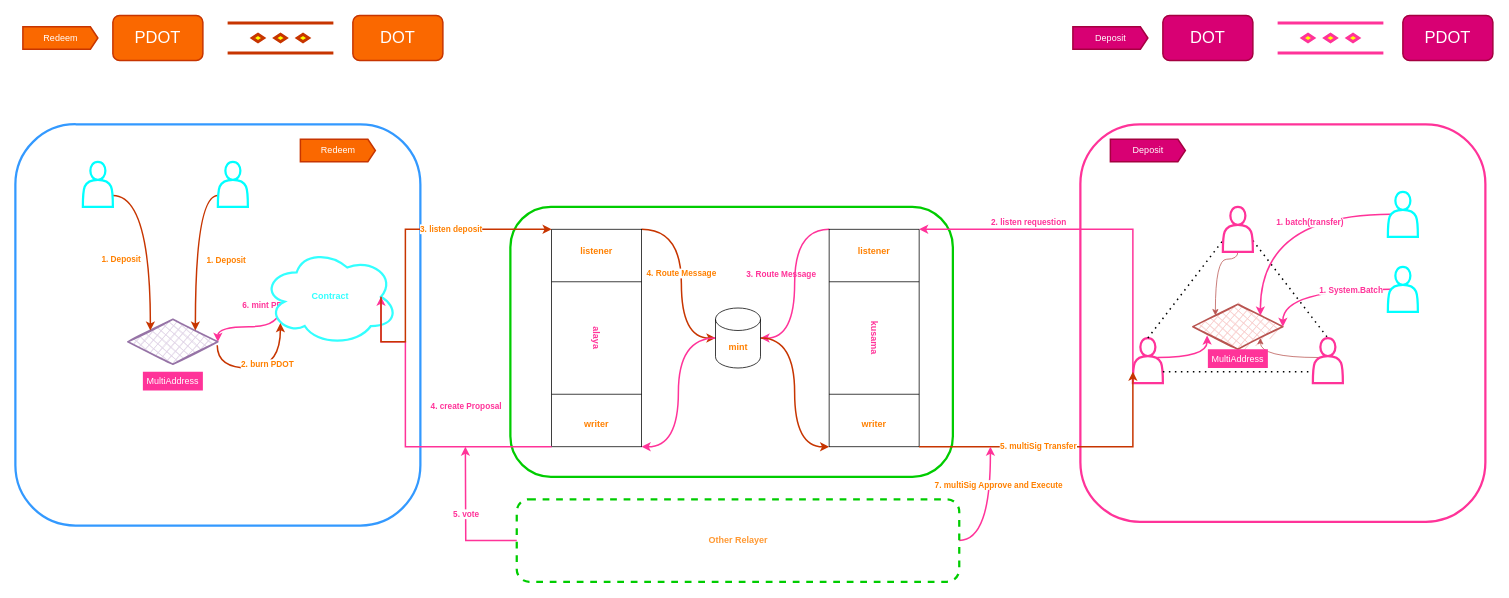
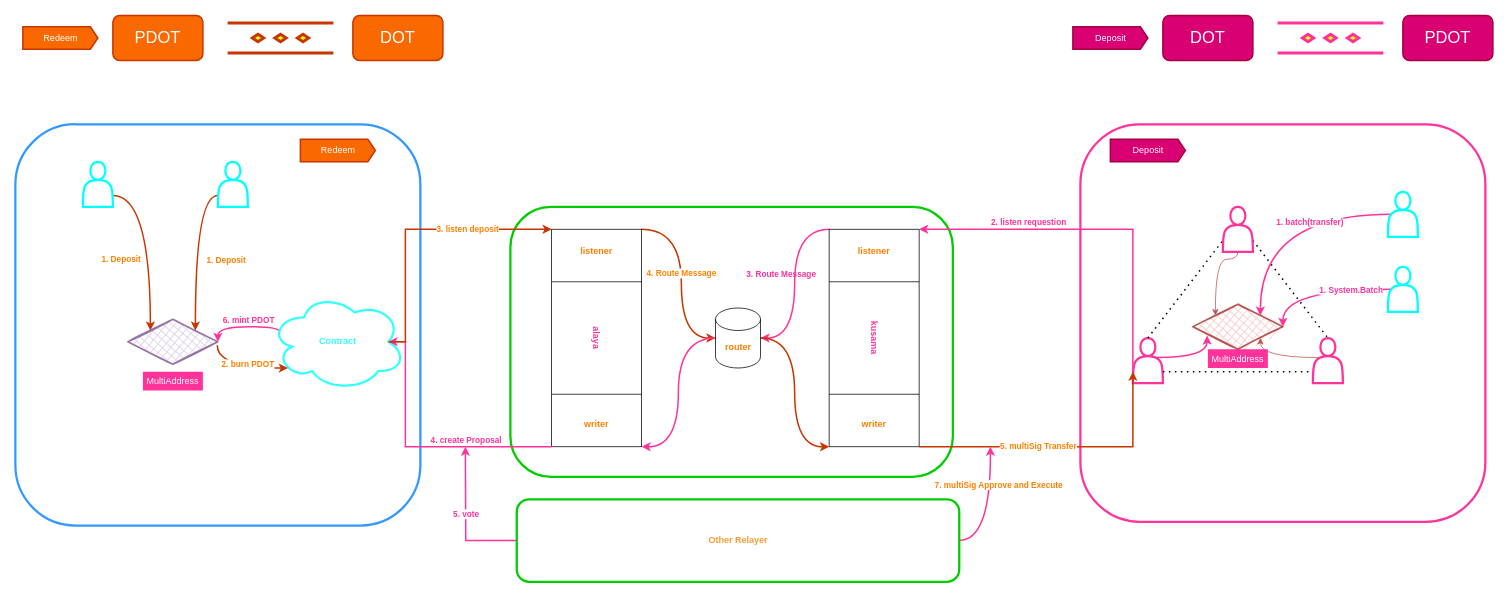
- <mxCell id="5" value="&lt;b&gt;&lt;font color=&quot;#33ffff&quot;&gt;Contract&lt;/font&gt;&lt;/b&gt;" style="ellipse;shape=cloud;whiteSpace=wrap;html=1;rounded=1;strokeColor=#33FFFF;strokeWidth=3;" parent="1" vertex="1"><mxGeometry x="350" y="330" width="180" height="130" as="geometry" /></mxCell>
+ <mxCell id="5" value="&lt;b&gt;&lt;font color=&quot;#33ffff&quot;&gt;Contract&lt;/font&gt;&lt;/b&gt;" style="ellipse;shape=cloud;whiteSpace=wrap;html=1;rounded=1;strokeColor=#33FFFF;strokeWidth=3;" parent="1" vertex="1"><mxGeometry x="360" y="390" width="180" height="130" as="geometry" /></mxCell>
- <mxCell id="17" value="&lt;b&gt;&lt;font color=&quot;#ff8000&quot;&gt;mint&lt;/font&gt;&lt;/b&gt;" style="shape=cylinder3;whiteSpace=wrap;html=1;boundedLbl=1;backgroundOutline=1;size=15;fillColor=none;" parent="1" vertex="1"><mxGeometry x="953.5" y="410" width="60" height="80" as="geometry" /></mxCell>
+ <mxCell id="17" value="&lt;b&gt;&lt;font color=&quot;#ff8000&quot;&gt;router&lt;/font&gt;&lt;/b&gt;" style="shape=cylinder3;whiteSpace=wrap;html=1;boundedLbl=1;backgroundOutline=1;size=15;fillColor=none;" parent="1" vertex="1"><mxGeometry x="953.5" y="410" width="60" height="80" as="geometry" /></mxCell>
- <mxCell id="50" value="&lt;font color=&quot;#ff9933&quot;&gt;&lt;b&gt;Other Relayer&lt;/b&gt;&lt;/font&gt;" style="rounded=1;whiteSpace=wrap;html=1;strokeColor=#00CC00;strokeWidth=3;fillColor=none;dashed=1;" parent="1" vertex="1"><mxGeometry x="688.5" y="665" width="590" height="110" as="geometry" /></mxCell>
+ <mxCell id="50" value="&lt;font color=&quot;#ff9933&quot;&gt;&lt;b&gt;Other Relayer&lt;/b&gt;&lt;/font&gt;" style="rounded=1;whiteSpace=wrap;html=1;strokeColor=#00CC00;strokeWidth=3;fillColor=none;" parent="1" vertex="1"><mxGeometry x="688.5" y="665" width="590" height="110" as="geometry" /></mxCell>
